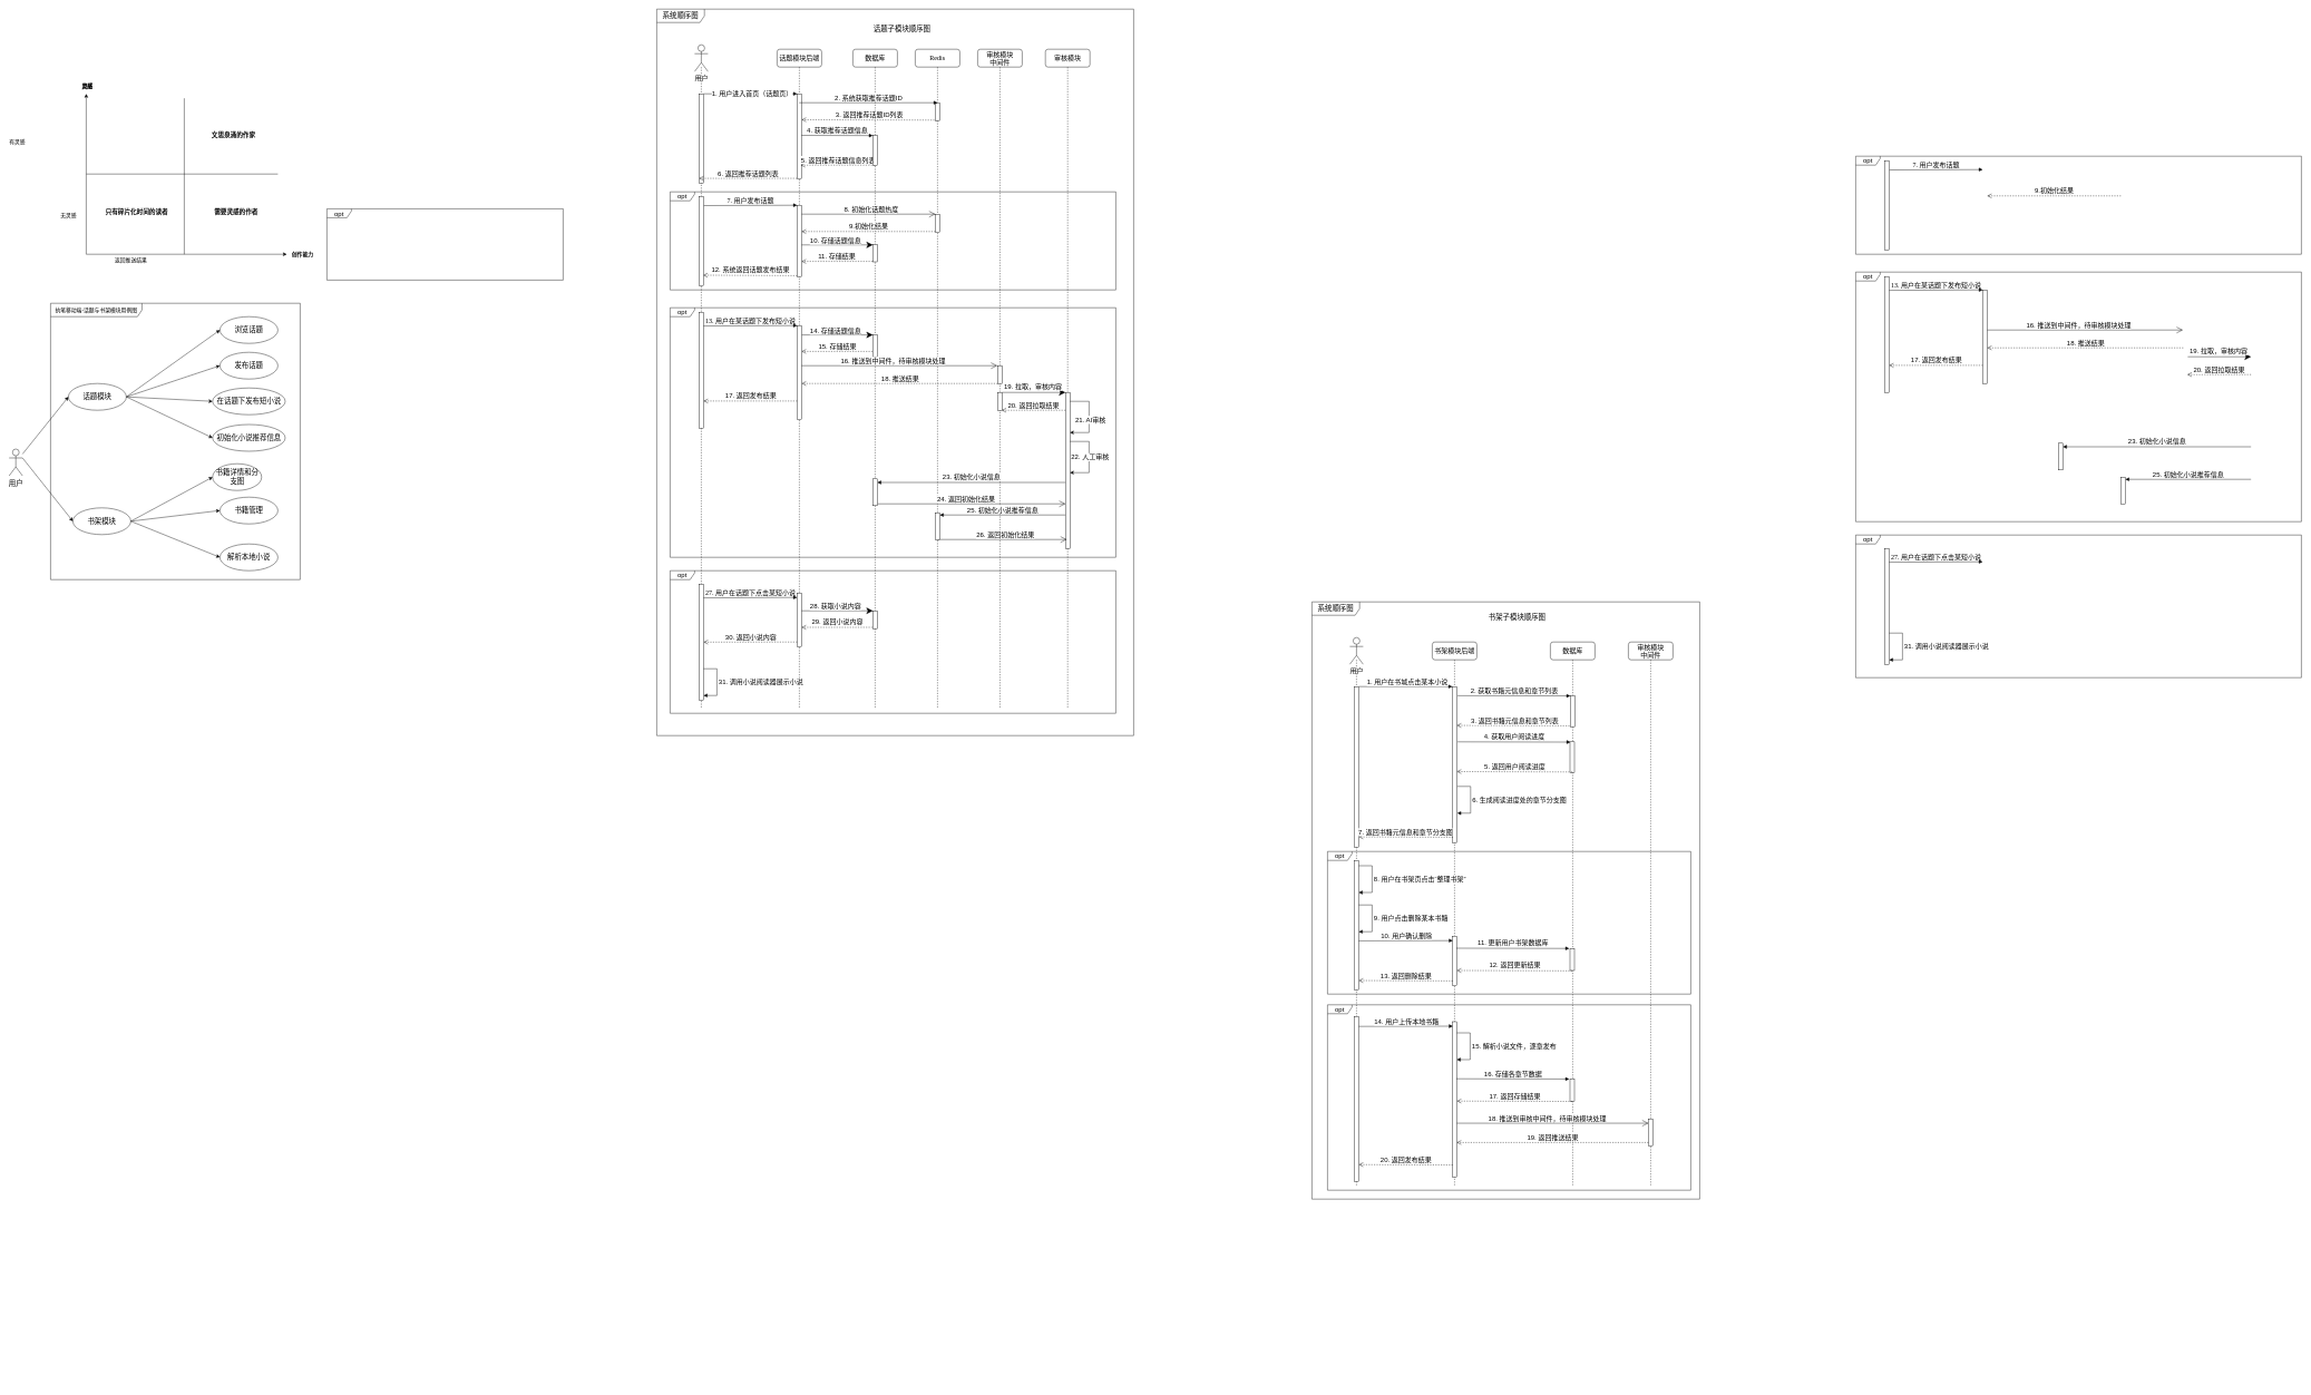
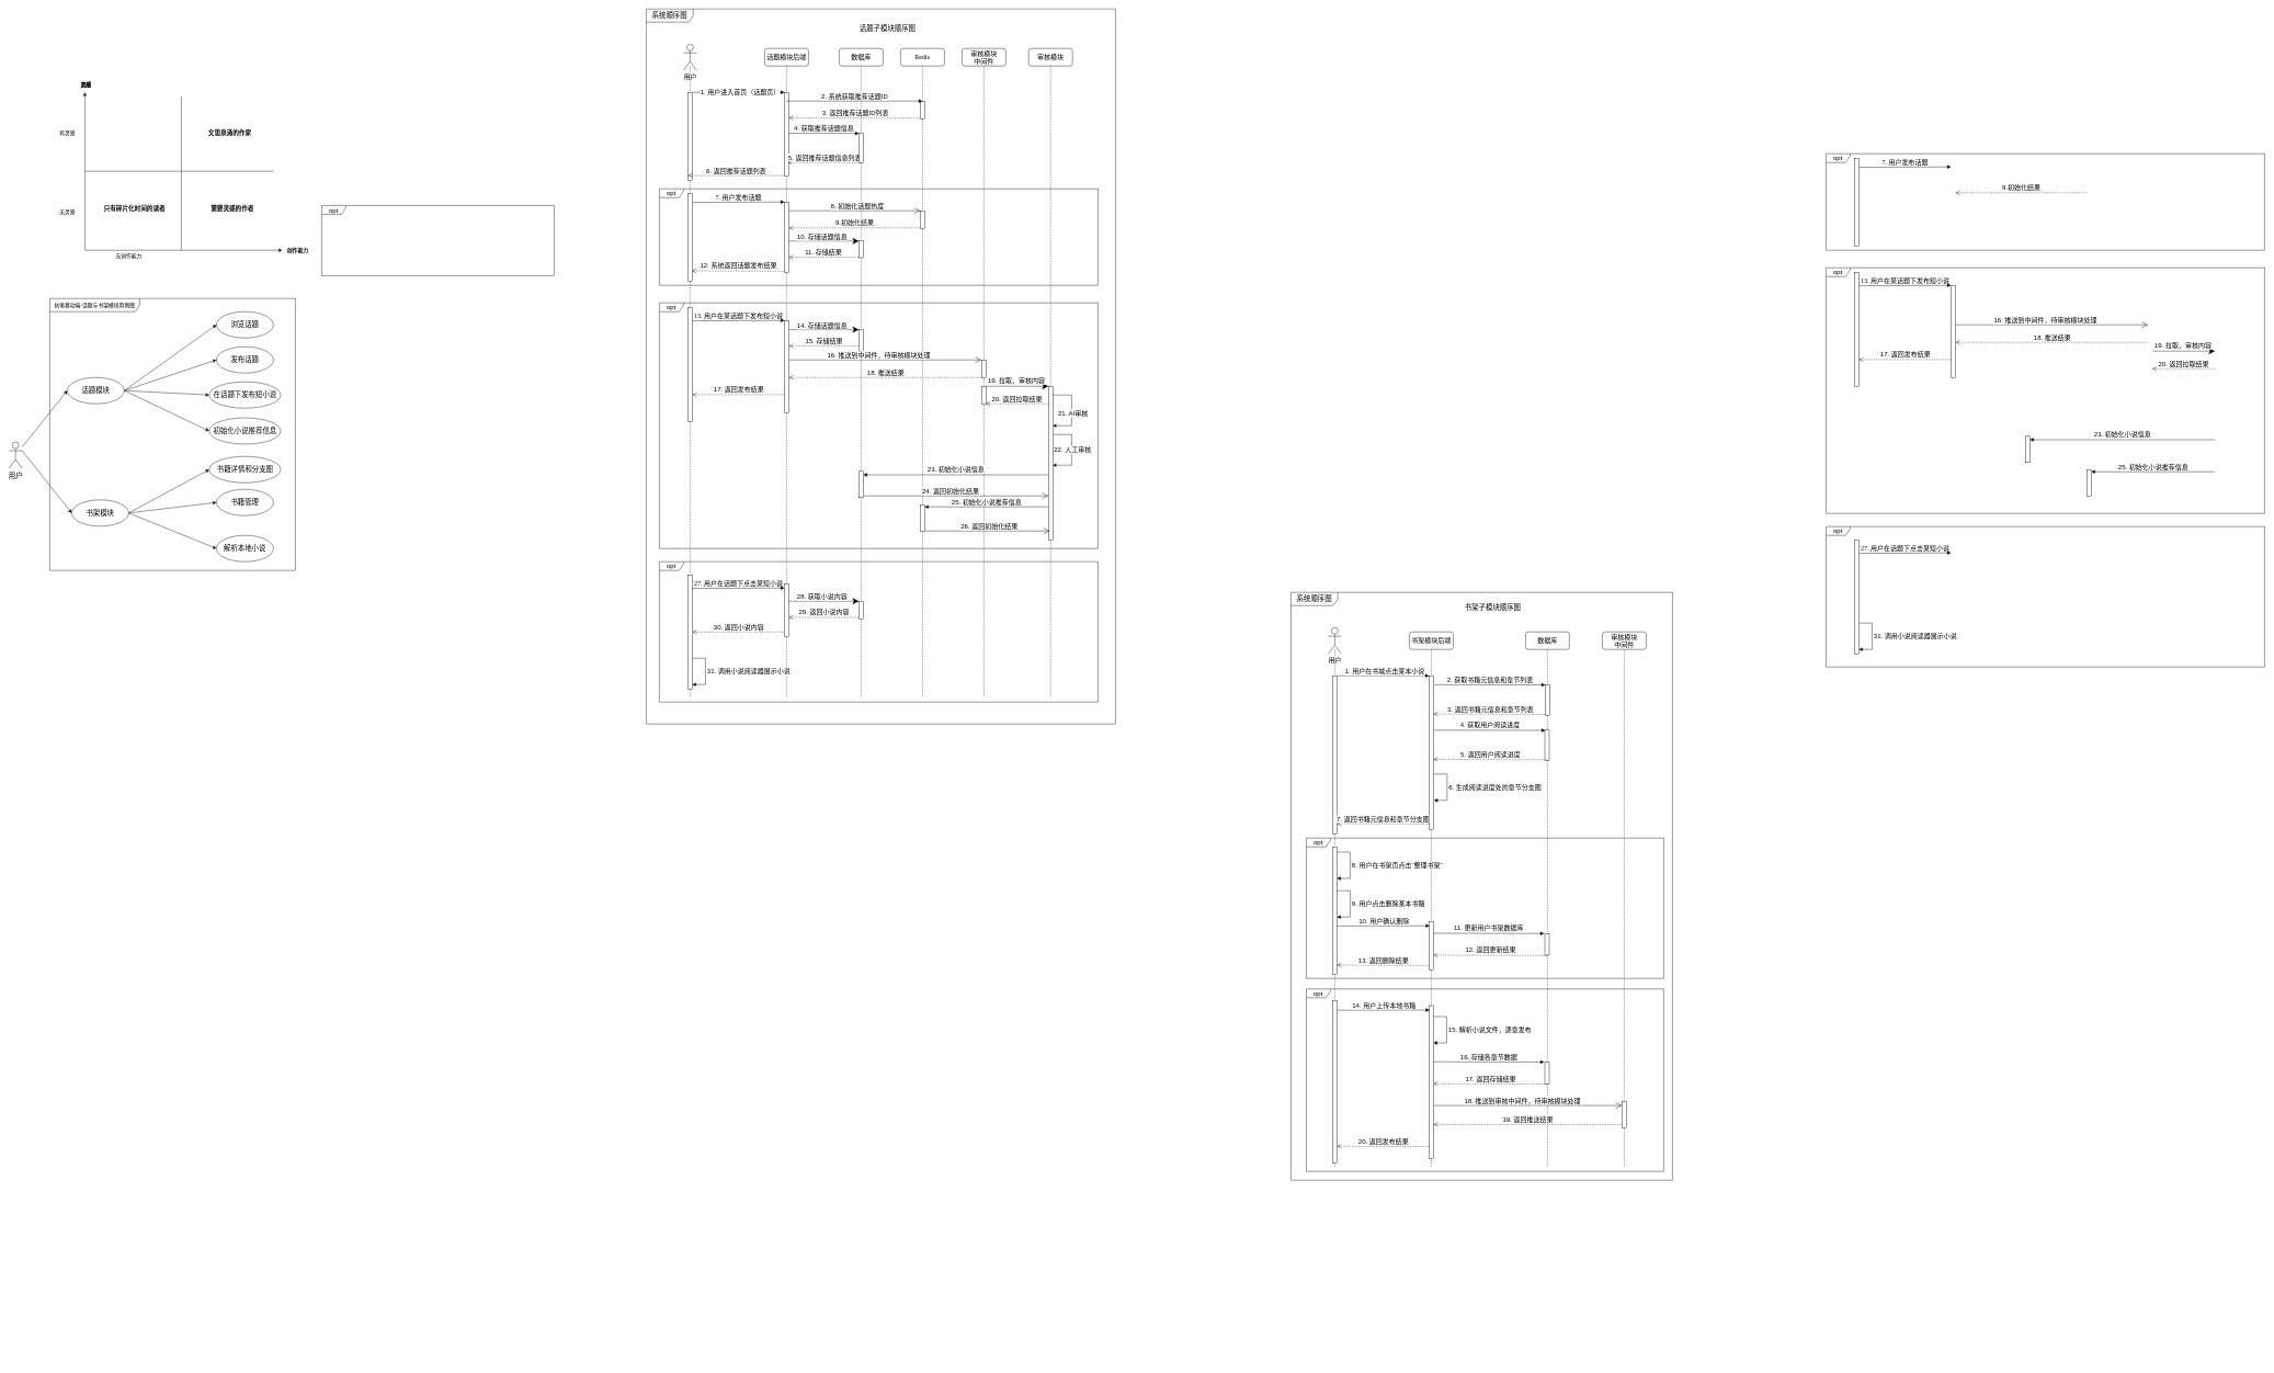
- <mxCell id="10" value="有灵感" style="text;html=1;align=center;verticalAlign=middle;resizable=0;points=[];autosize=1;strokeColor=none;fillColor=none;" vertex="1" parent="1"><mxGeometry x="8" y="303" width="60" height="30" as="geometry" /></mxCell>
+ <mxCell id="10" value="有灵感" style="text;html=1;align=center;verticalAlign=middle;resizable=0;points=[];autosize=1;strokeColor=none;fillColor=none;" vertex="1" parent="1"><mxGeometry x="123" y="288" width="60" height="30" as="geometry" /></mxCell>
- <mxCell id="9" value="返回推送结果" style="text;html=1;align=center;verticalAlign=middle;resizable=0;points=[];autosize=1;strokeColor=none;fillColor=none;" vertex="1" parent="1"><mxGeometry x="253" y="568" width="80" height="30" as="geometry" /></mxCell>
+ <mxCell id="9" value="无创作能力" style="text;html=1;align=center;verticalAlign=middle;resizable=0;points=[];autosize=1;strokeColor=none;fillColor=none;" vertex="1" parent="1"><mxGeometry x="253" y="568" width="80" height="30" as="geometry" /></mxCell>
- <mxCell id="33" value="书籍详情和分支图" style="ellipse;whiteSpace=wrap;html=1;fontSize=16;" vertex="1" parent="1"><mxGeometry x="476.5" y="1040" width="110" height="60" as="geometry" /></mxCell>
+ <mxCell id="33" value="书籍详情和分支图" style="ellipse;whiteSpace=wrap;html=1;fontSize=16;" vertex="1" parent="1"><mxGeometry x="476.5" y="1040" width="163" height="60" as="geometry" /></mxCell>
